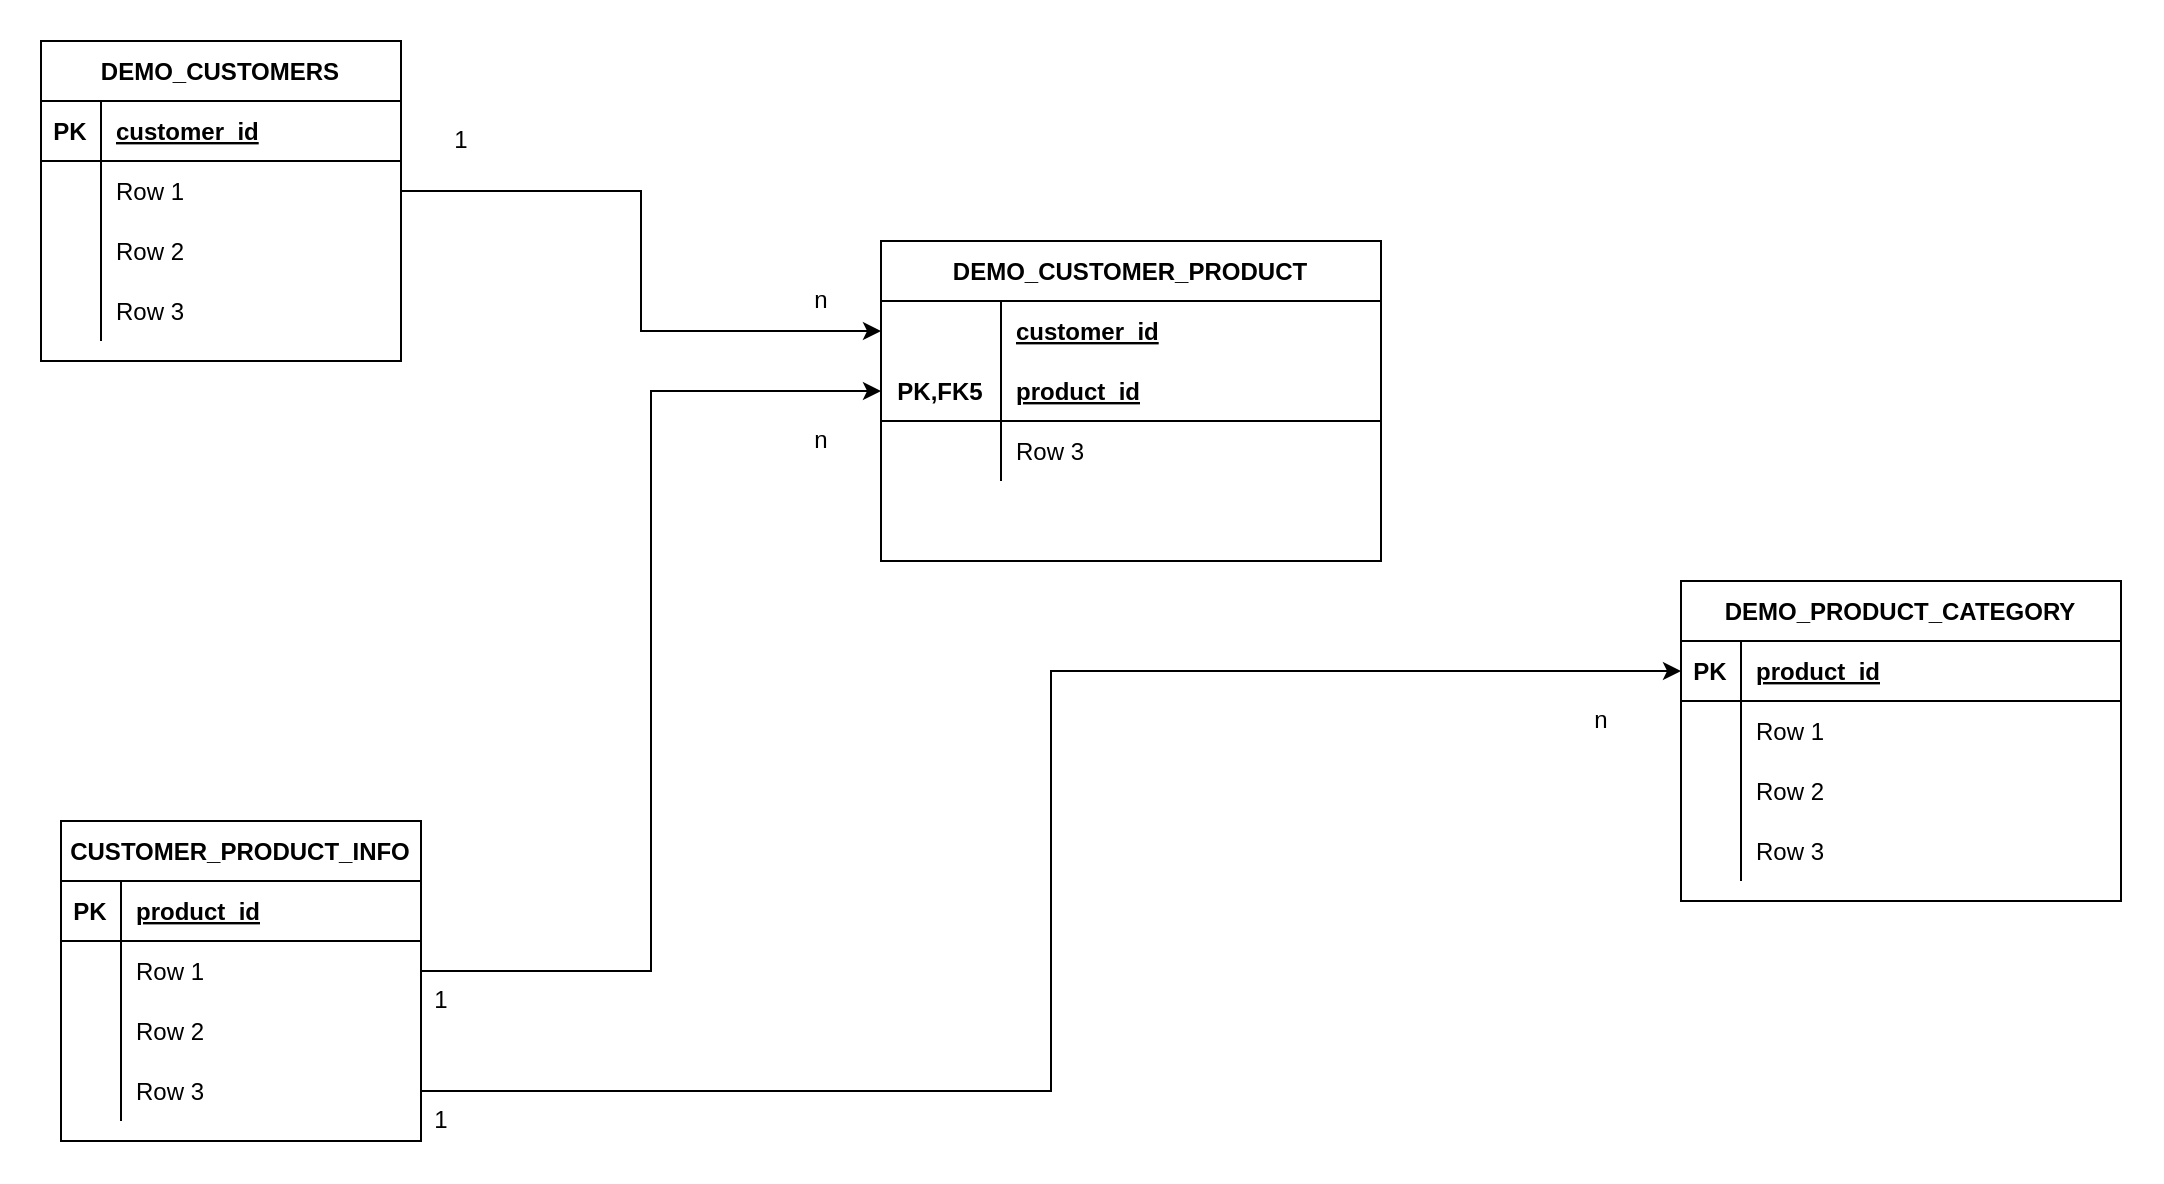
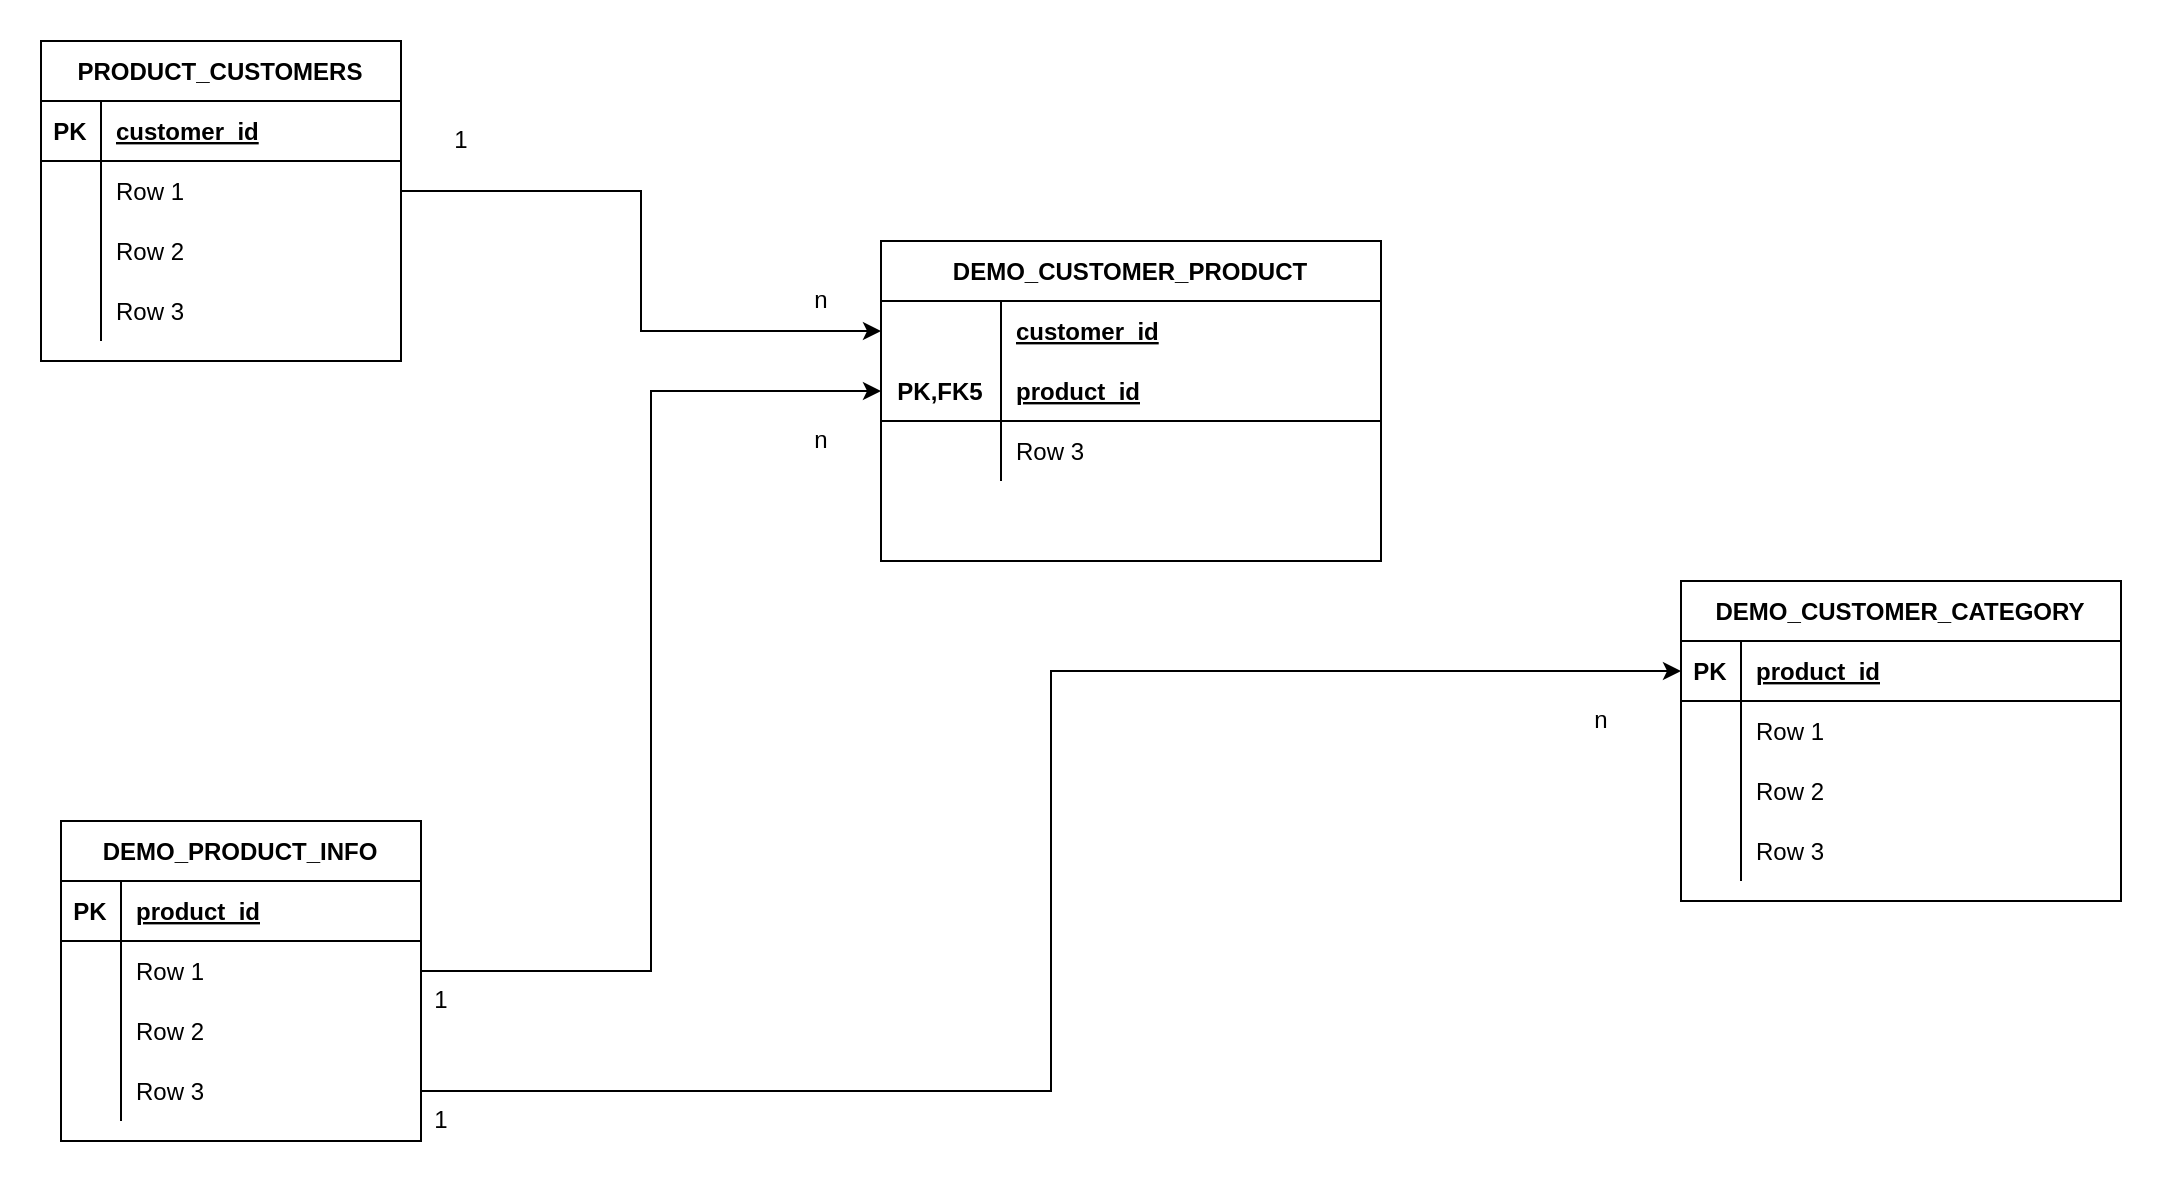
- <mxCell id="2" value="DEMO_CUSTOMERS" style="shape=table;startSize=30;container=1;collapsible=1;childLayout=tableLayout;fixedRows=1;rowLines=0;fontStyle=1;align=center;resizeLast=1;" vertex="1" parent="1"><mxGeometry x="20" y="20" width="180" height="160" as="geometry" /></mxCell>
+ <mxCell id="2" value="PRODUCT_CUSTOMERS" style="shape=table;startSize=30;container=1;collapsible=1;childLayout=tableLayout;fixedRows=1;rowLines=0;fontStyle=1;align=center;resizeLast=1;" vertex="1" parent="1"><mxGeometry x="20" y="20" width="180" height="160" as="geometry" /></mxCell>
- <mxCell id="45" value="DEMO_PRODUCT_CATEGORY" style="shape=table;startSize=30;container=1;collapsible=1;childLayout=tableLayout;fixedRows=1;rowLines=0;fontStyle=1;align=center;resizeLast=1;" vertex="1" parent="1"><mxGeometry x="840" y="290" width="220" height="160" as="geometry" /></mxCell>
+ <mxCell id="45" value="DEMO_CUSTOMER_CATEGORY" style="shape=table;startSize=30;container=1;collapsible=1;childLayout=tableLayout;fixedRows=1;rowLines=0;fontStyle=1;align=center;resizeLast=1;" vertex="1" parent="1"><mxGeometry x="840" y="290" width="220" height="160" as="geometry" /></mxCell>
- <mxCell id="26" value="CUSTOMER_PRODUCT_INFO" style="shape=table;startSize=30;container=1;collapsible=1;childLayout=tableLayout;fixedRows=1;rowLines=0;fontStyle=1;align=center;resizeLast=1;" vertex="1" parent="1"><mxGeometry x="30" y="410" width="180" height="160" as="geometry" /></mxCell>
+ <mxCell id="26" value="DEMO_PRODUCT_INFO" style="shape=table;startSize=30;container=1;collapsible=1;childLayout=tableLayout;fixedRows=1;rowLines=0;fontStyle=1;align=center;resizeLast=1;" vertex="1" parent="1"><mxGeometry x="30" y="410" width="180" height="160" as="geometry" /></mxCell>
